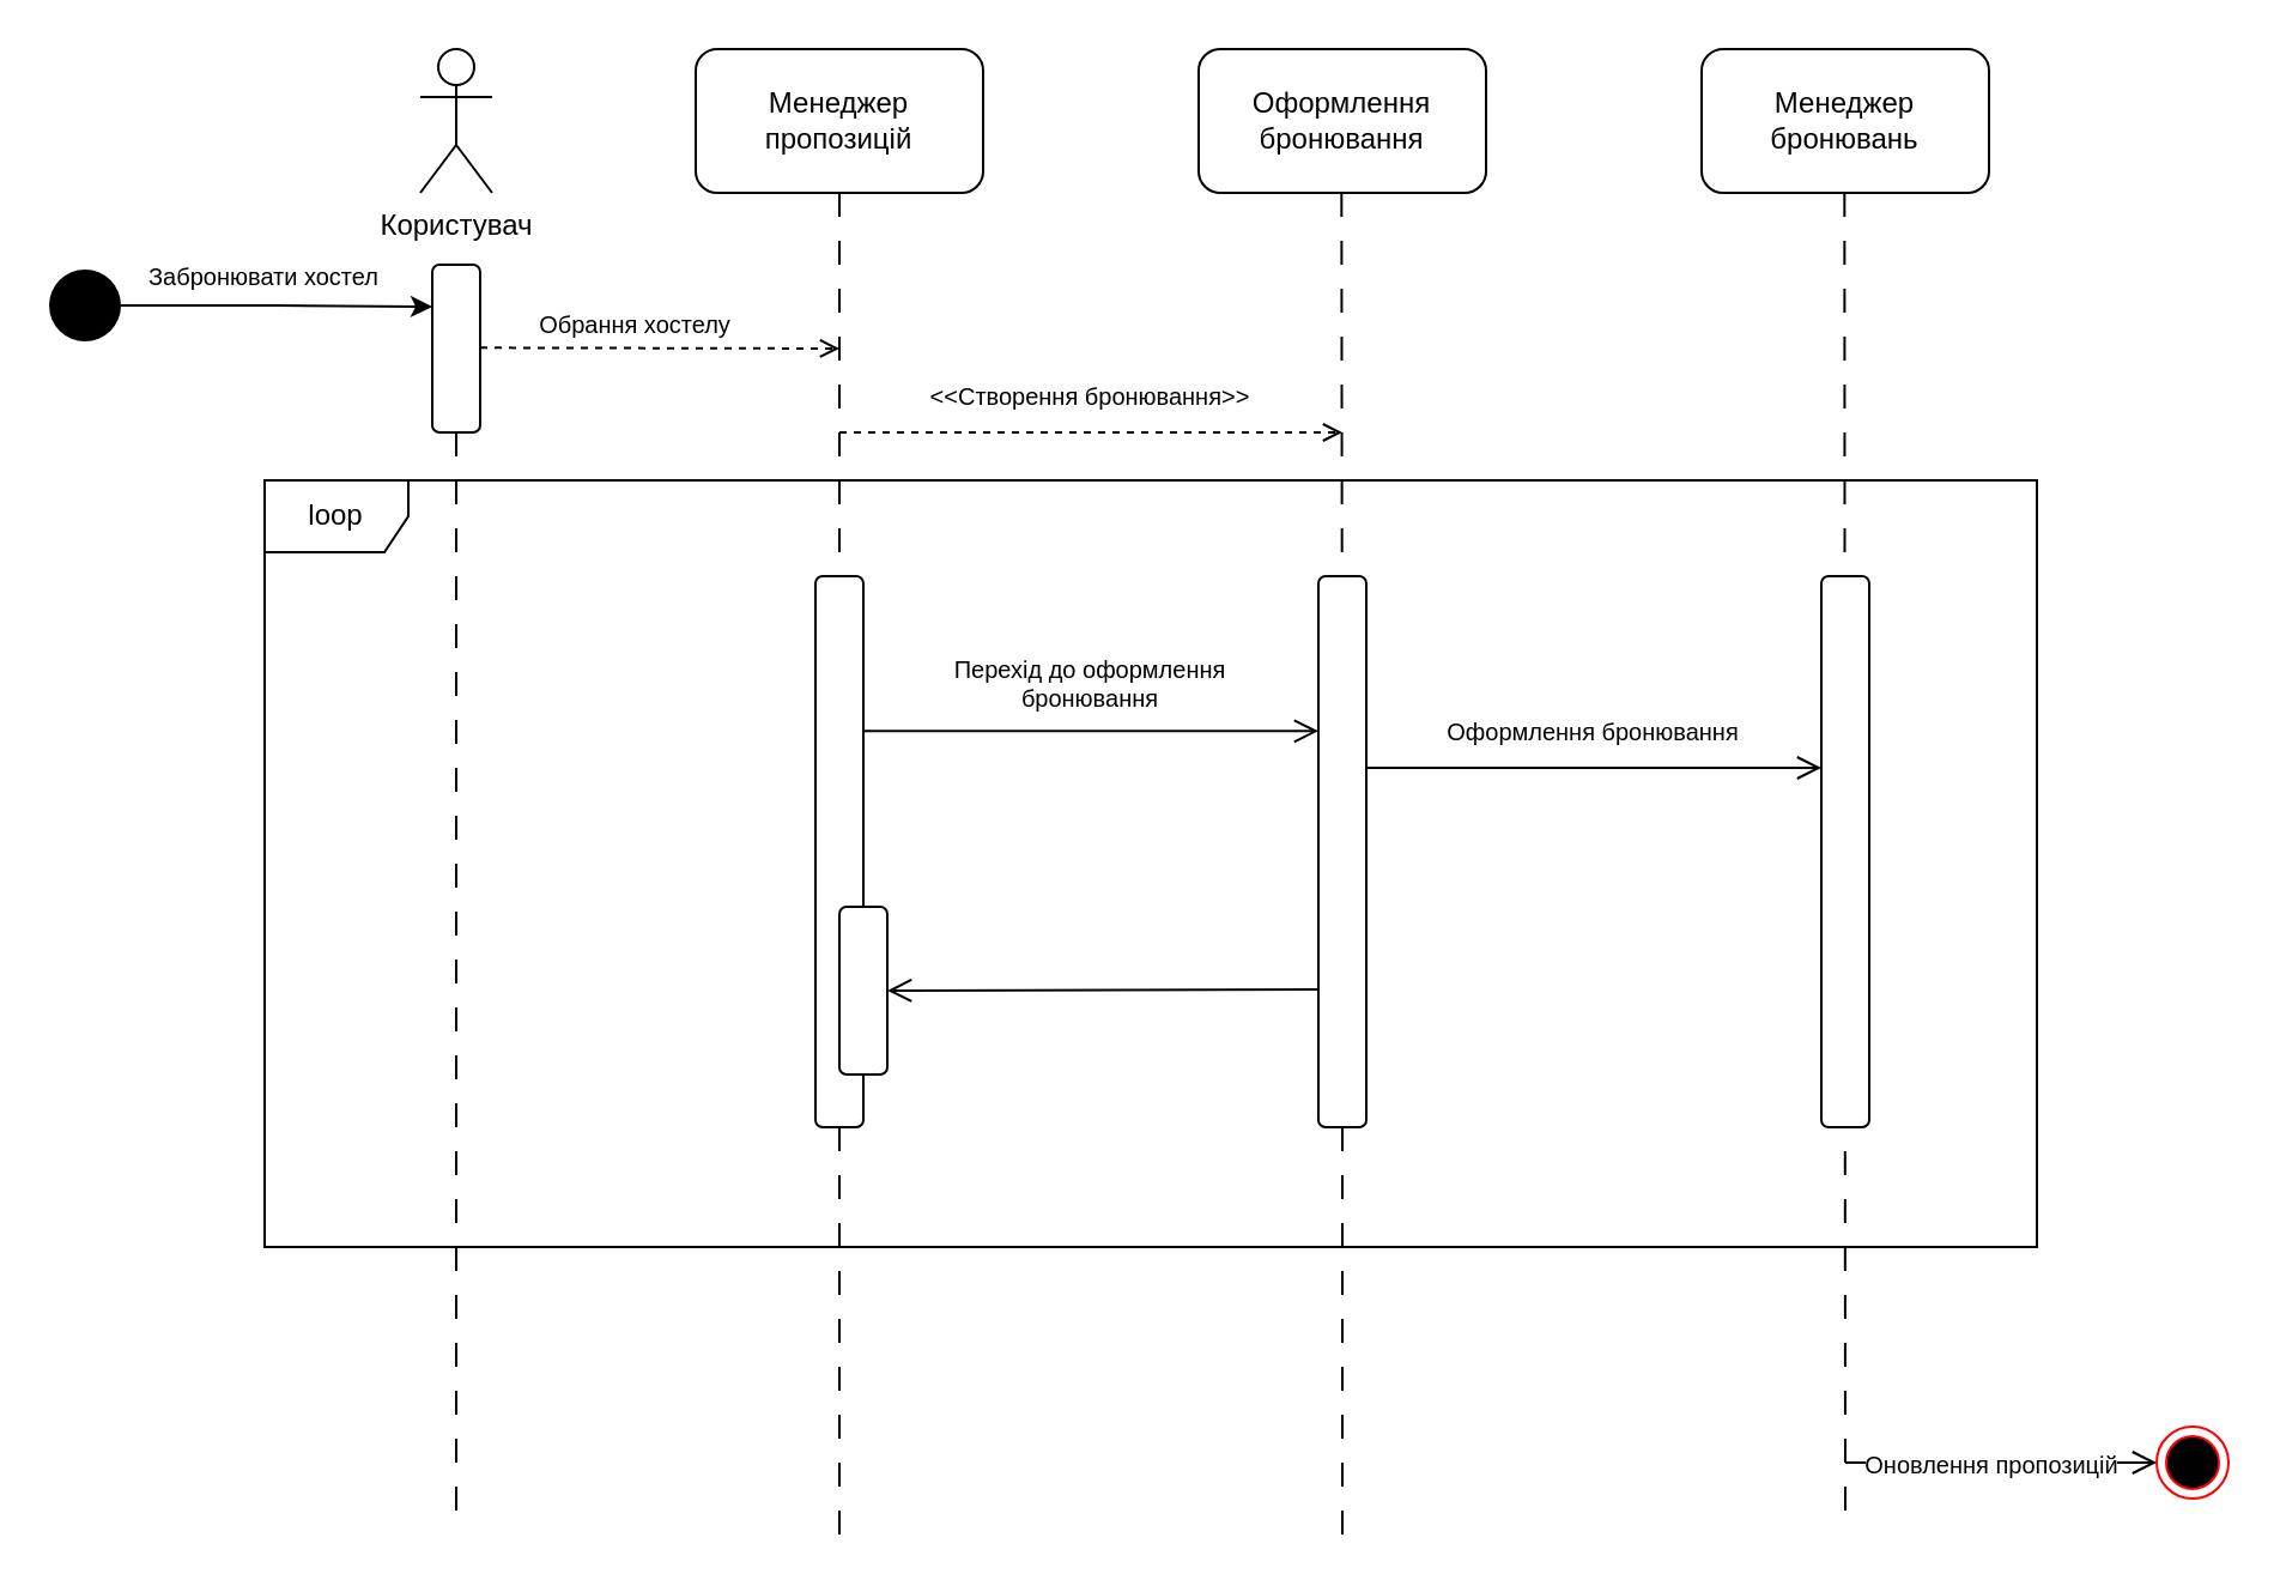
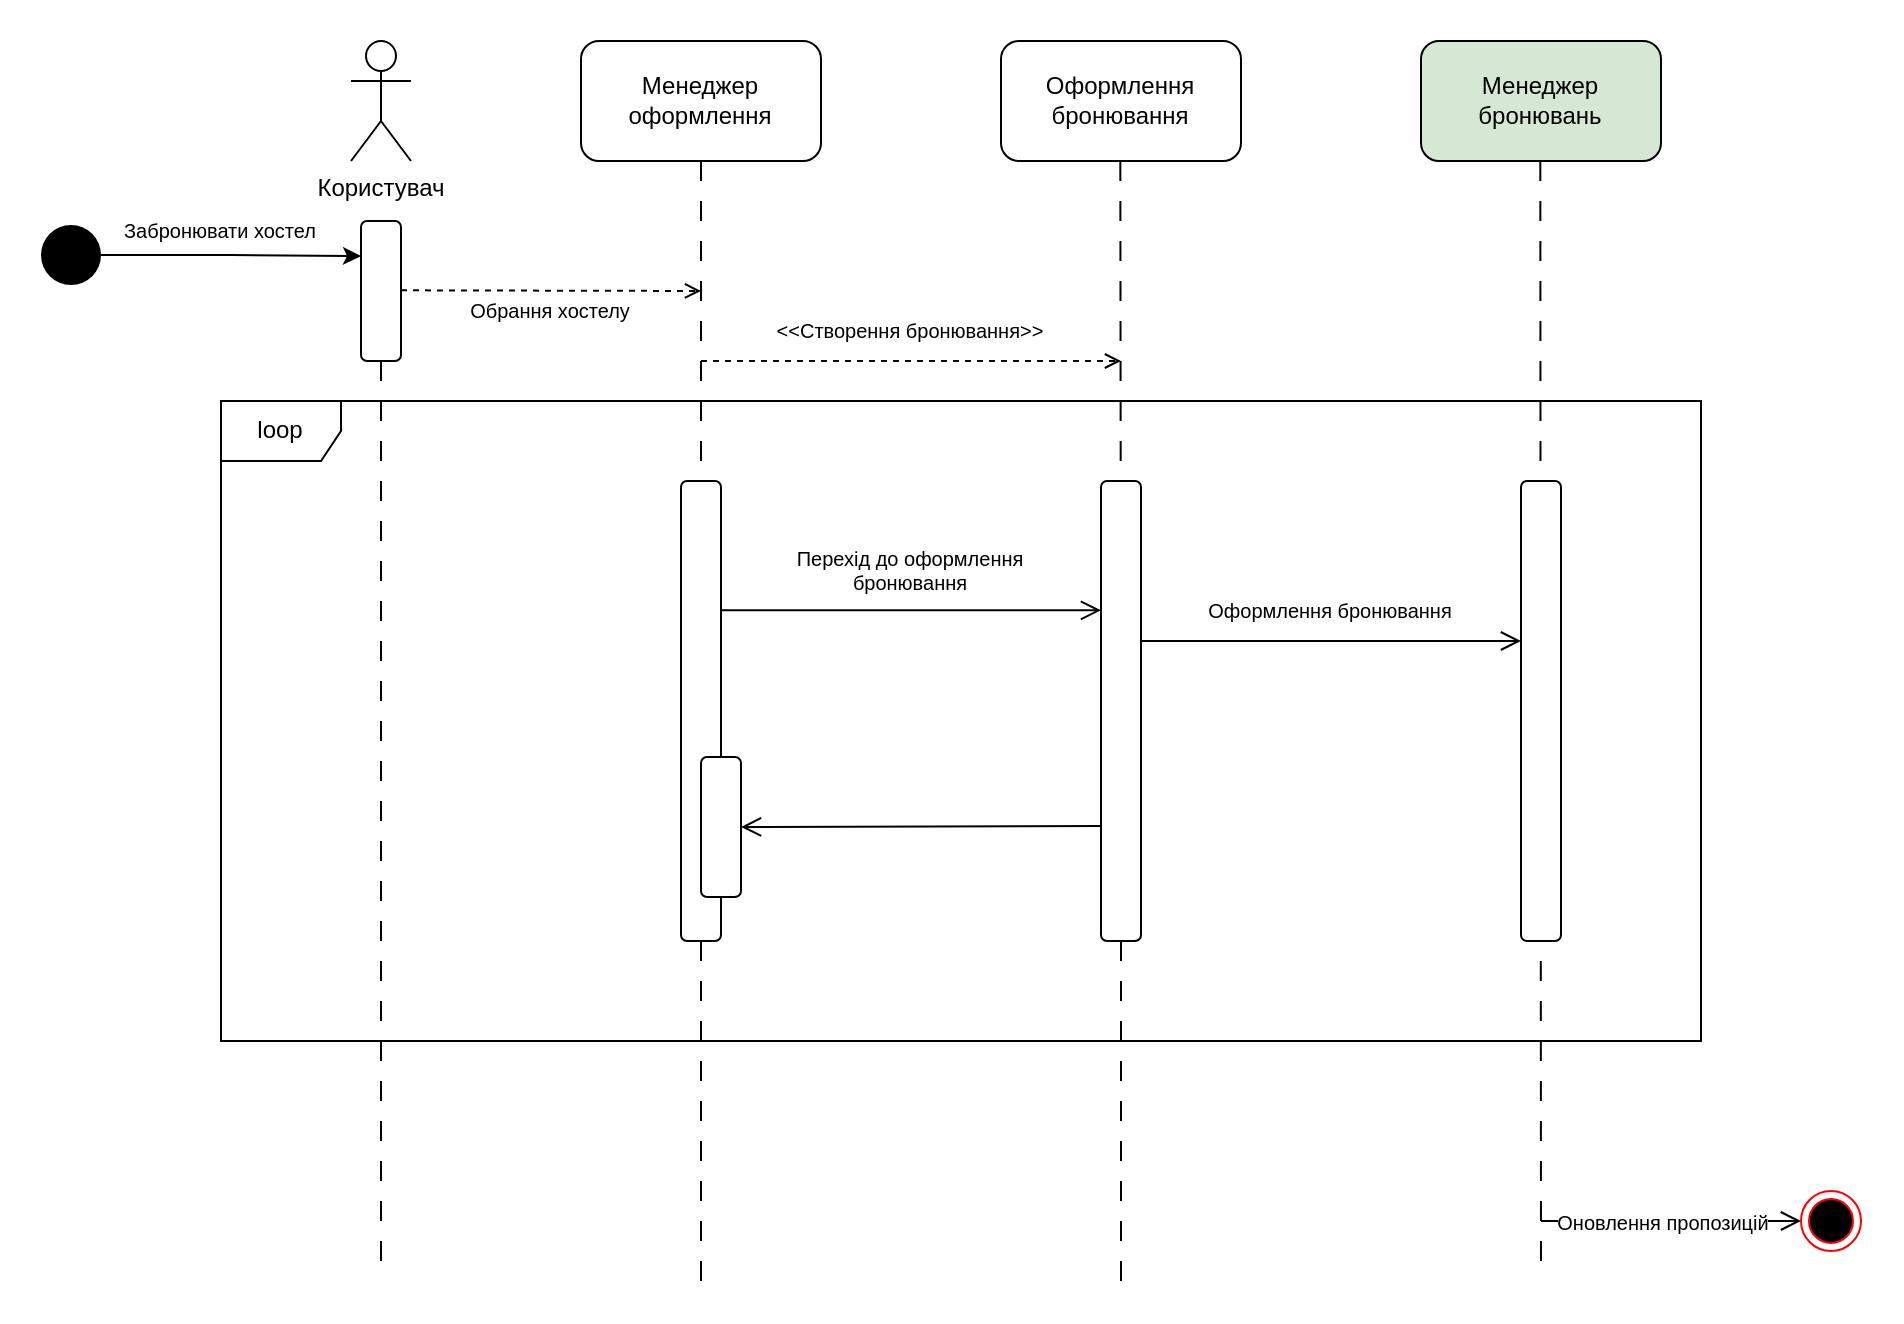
- <mxCell id="5" value="Менеджер пропозицій" style="rounded=1;whiteSpace=wrap;html=1;" parent="1" vertex="1"><mxGeometry x="290" y="20" width="120" height="60" as="geometry" /></mxCell>
+ <mxCell id="5" value="Менеджер оформлення" style="rounded=1;whiteSpace=wrap;html=1;" parent="1" vertex="1"><mxGeometry x="290" y="20" width="120" height="60" as="geometry" /></mxCell>
- <mxCell id="11" value="Менеджер бронювань" style="rounded=1;whiteSpace=wrap;html=1;" parent="1" vertex="1"><mxGeometry x="710" y="20" width="120" height="60" as="geometry" /></mxCell>
+ <mxCell id="11" value="Менеджер бронювань" style="rounded=1;whiteSpace=wrap;html=1;fillColor=#d5e8d4;" parent="1" vertex="1"><mxGeometry x="710" y="20" width="120" height="60" as="geometry" /></mxCell>
- <mxCell id="10" value="Обрання хостелу" style="text;html=1;strokeColor=none;fillColor=none;align=center;verticalAlign=middle;whiteSpace=wrap;rounded=0;fontSize=10;" parent="1" vertex="1"><mxGeometry x="220" y="120" width="90" height="30" as="geometry" /></mxCell>
+ <mxCell id="10" value="Обрання хостелу" style="text;html=1;strokeColor=none;fillColor=none;align=center;verticalAlign=middle;whiteSpace=wrap;rounded=0;fontSize=10;" parent="1" vertex="1"><mxGeometry x="230" y="140" width="90" height="30" as="geometry" /></mxCell>
